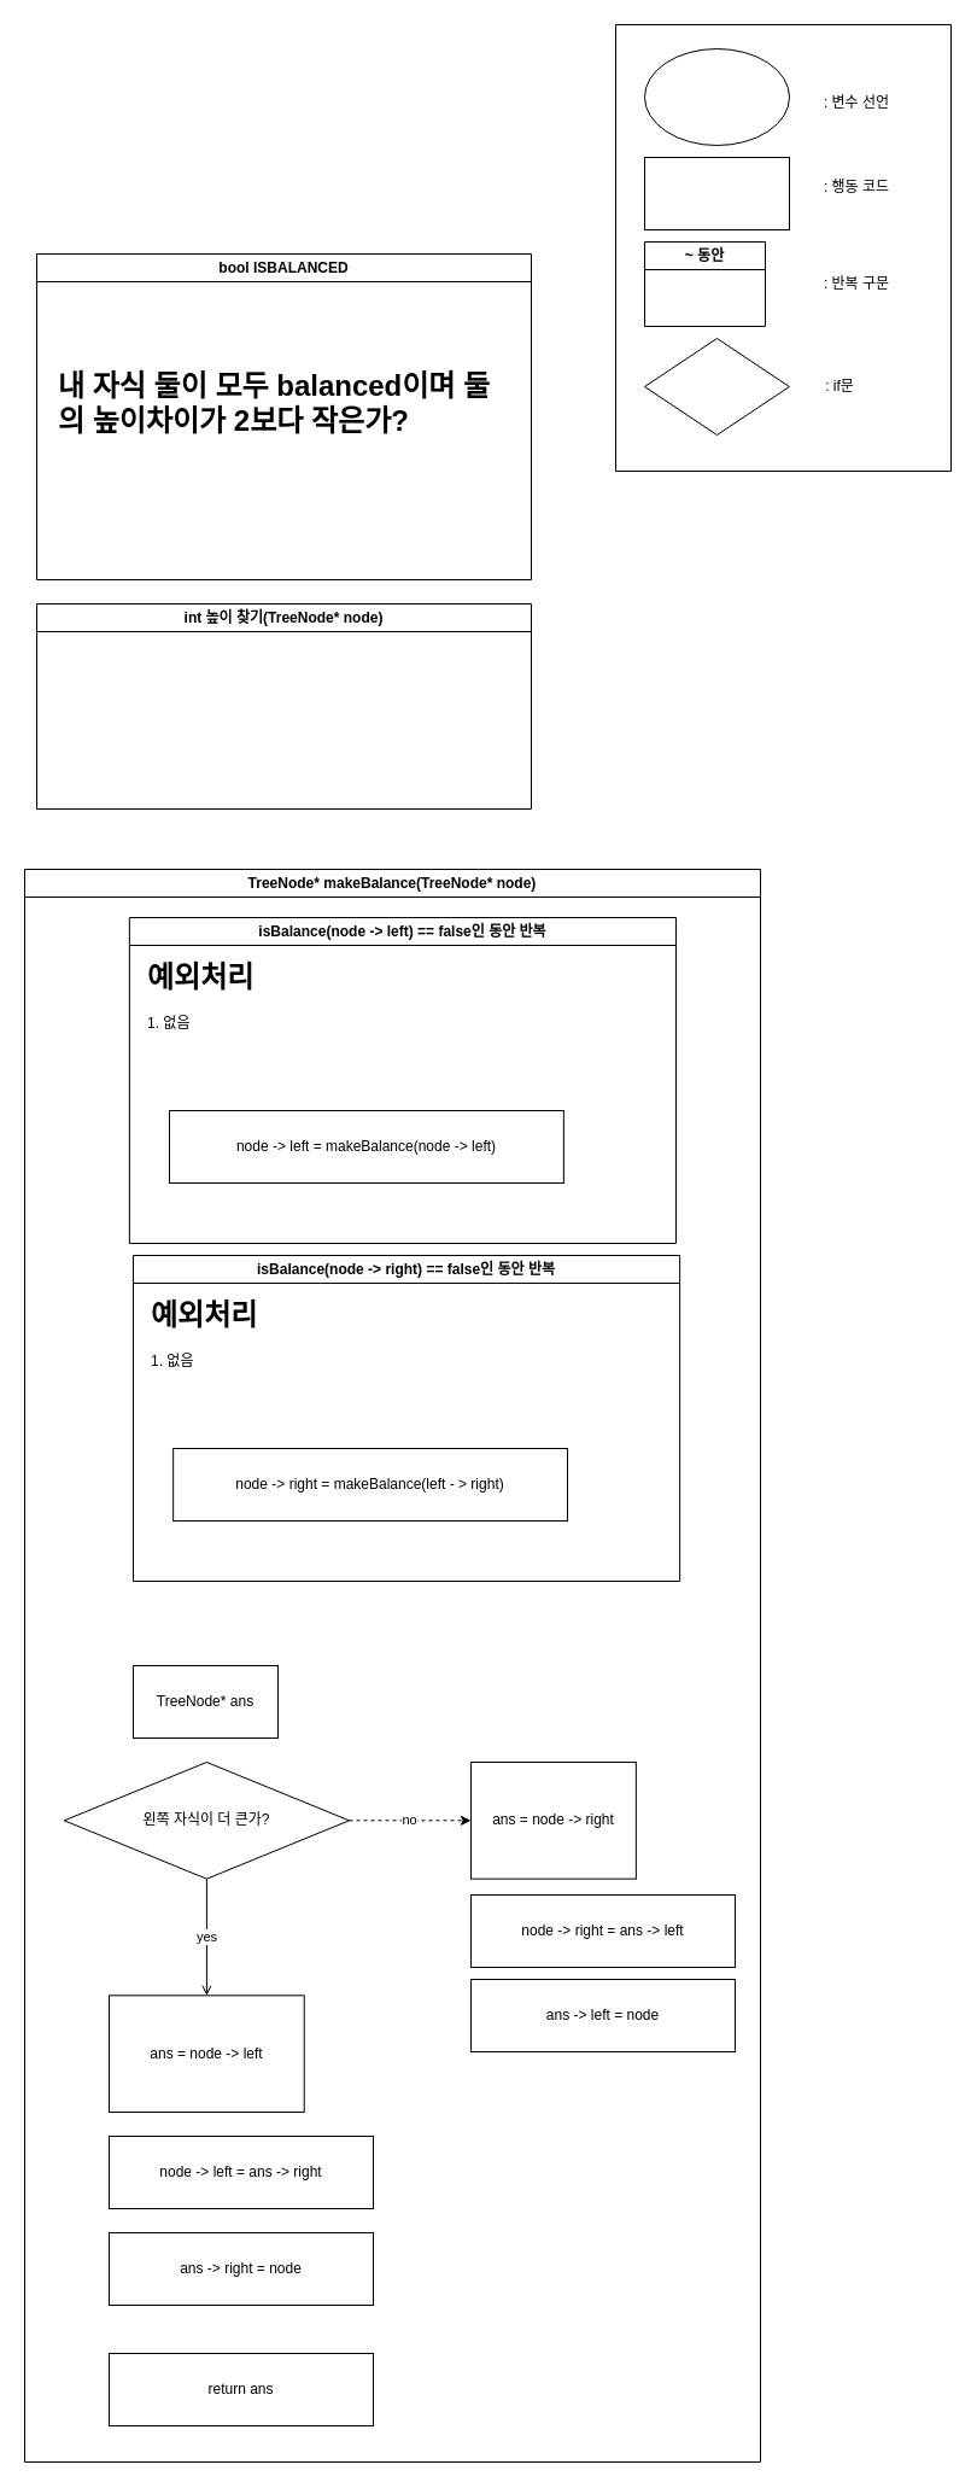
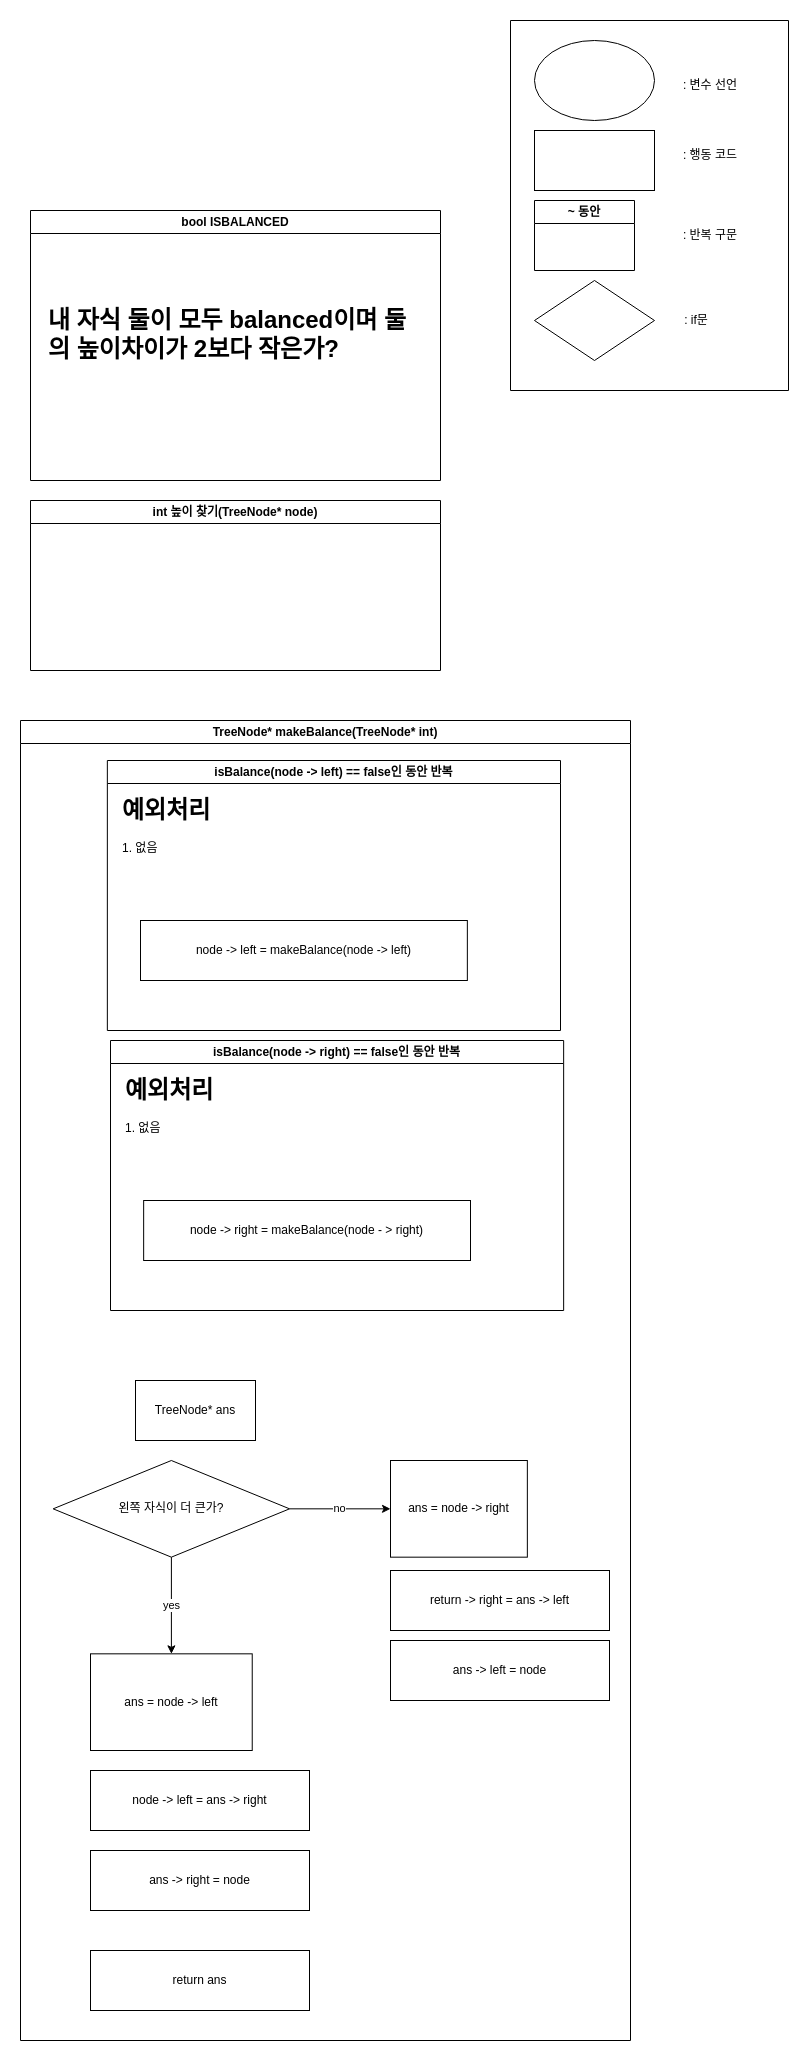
- <mxCell id="14" value="TreeNode* makeBalance(TreeNode* node)" style="swimlane;whiteSpace=wrap;html=1;" vertex="1" parent="1"><mxGeometry x="20" y="720" width="610" height="1320" as="geometry" /></mxCell>
+ <mxCell id="14" value="TreeNode* makeBalance(TreeNode* int)" style="swimlane;whiteSpace=wrap;html=1;" vertex="1" parent="1"><mxGeometry x="20" y="720" width="610" height="1320" as="geometry" /></mxCell>
- <mxCell id="32" value="node -&amp;gt;&amp;nbsp;right&amp;nbsp;= makeBalance(left - &amp;gt;&amp;nbsp;right)" style="rounded=0;whiteSpace=wrap;html=1;" vertex="1" parent="30"><mxGeometry x="33.15" y="160" width="326.85" height="60" as="geometry" /></mxCell>
+ <mxCell id="32" value="node -&amp;gt;&amp;nbsp;right&amp;nbsp;= makeBalance(node - &amp;gt;&amp;nbsp;right)" style="rounded=0;whiteSpace=wrap;html=1;" vertex="1" parent="30"><mxGeometry x="33.15" y="160" width="326.85" height="60" as="geometry" /></mxCell>
- <mxCell id="21" value="TreeNode* ans" style="rounded=0;whiteSpace=wrap;html=1;" vertex="1" parent="14"><mxGeometry x="90" y="660" width="120" height="60" as="geometry" /></mxCell>
+ <mxCell id="21" value="TreeNode* ans" style="rounded=0;whiteSpace=wrap;html=1;" vertex="1" parent="14"><mxGeometry x="115" y="660" width="120" height="60" as="geometry" /></mxCell>
- <mxCell id="20" value="no" style="edgeStyle=orthogonalEdgeStyle;rounded=0;orthogonalLoop=1;jettySize=auto;html=1;dashed=1;" edge="1" parent="15" source="16" target="19"><mxGeometry relative="1" as="geometry" /></mxCell>
+ <mxCell id="20" value="no" style="edgeStyle=orthogonalEdgeStyle;rounded=0;orthogonalLoop=1;jettySize=auto;html=1;" edge="1" parent="15" source="16" target="19"><mxGeometry relative="1" as="geometry" /></mxCell>
- <mxCell id="24" value="node -&amp;gt; right = ans -&amp;gt; left" style="rounded=0;whiteSpace=wrap;html=1;" vertex="1" parent="14"><mxGeometry x="370" y="850" width="219" height="60" as="geometry" /></mxCell>
+ <mxCell id="24" value="return -&amp;gt; right = ans -&amp;gt; left" style="rounded=0;whiteSpace=wrap;html=1;" vertex="1" parent="14"><mxGeometry x="370" y="850" width="219" height="60" as="geometry" /></mxCell>
- <mxCell id="18" value="yes" style="edgeStyle=orthogonalEdgeStyle;rounded=0;orthogonalLoop=1;jettySize=auto;html=1;endArrow=open;" edge="1" parent="15" source="16" target="17"><mxGeometry relative="1" as="geometry" /></mxCell>
+ <mxCell id="18" value="yes" style="edgeStyle=orthogonalEdgeStyle;rounded=0;orthogonalLoop=1;jettySize=auto;html=1;" edge="1" parent="15" source="16" target="17"><mxGeometry relative="1" as="geometry" /></mxCell>
